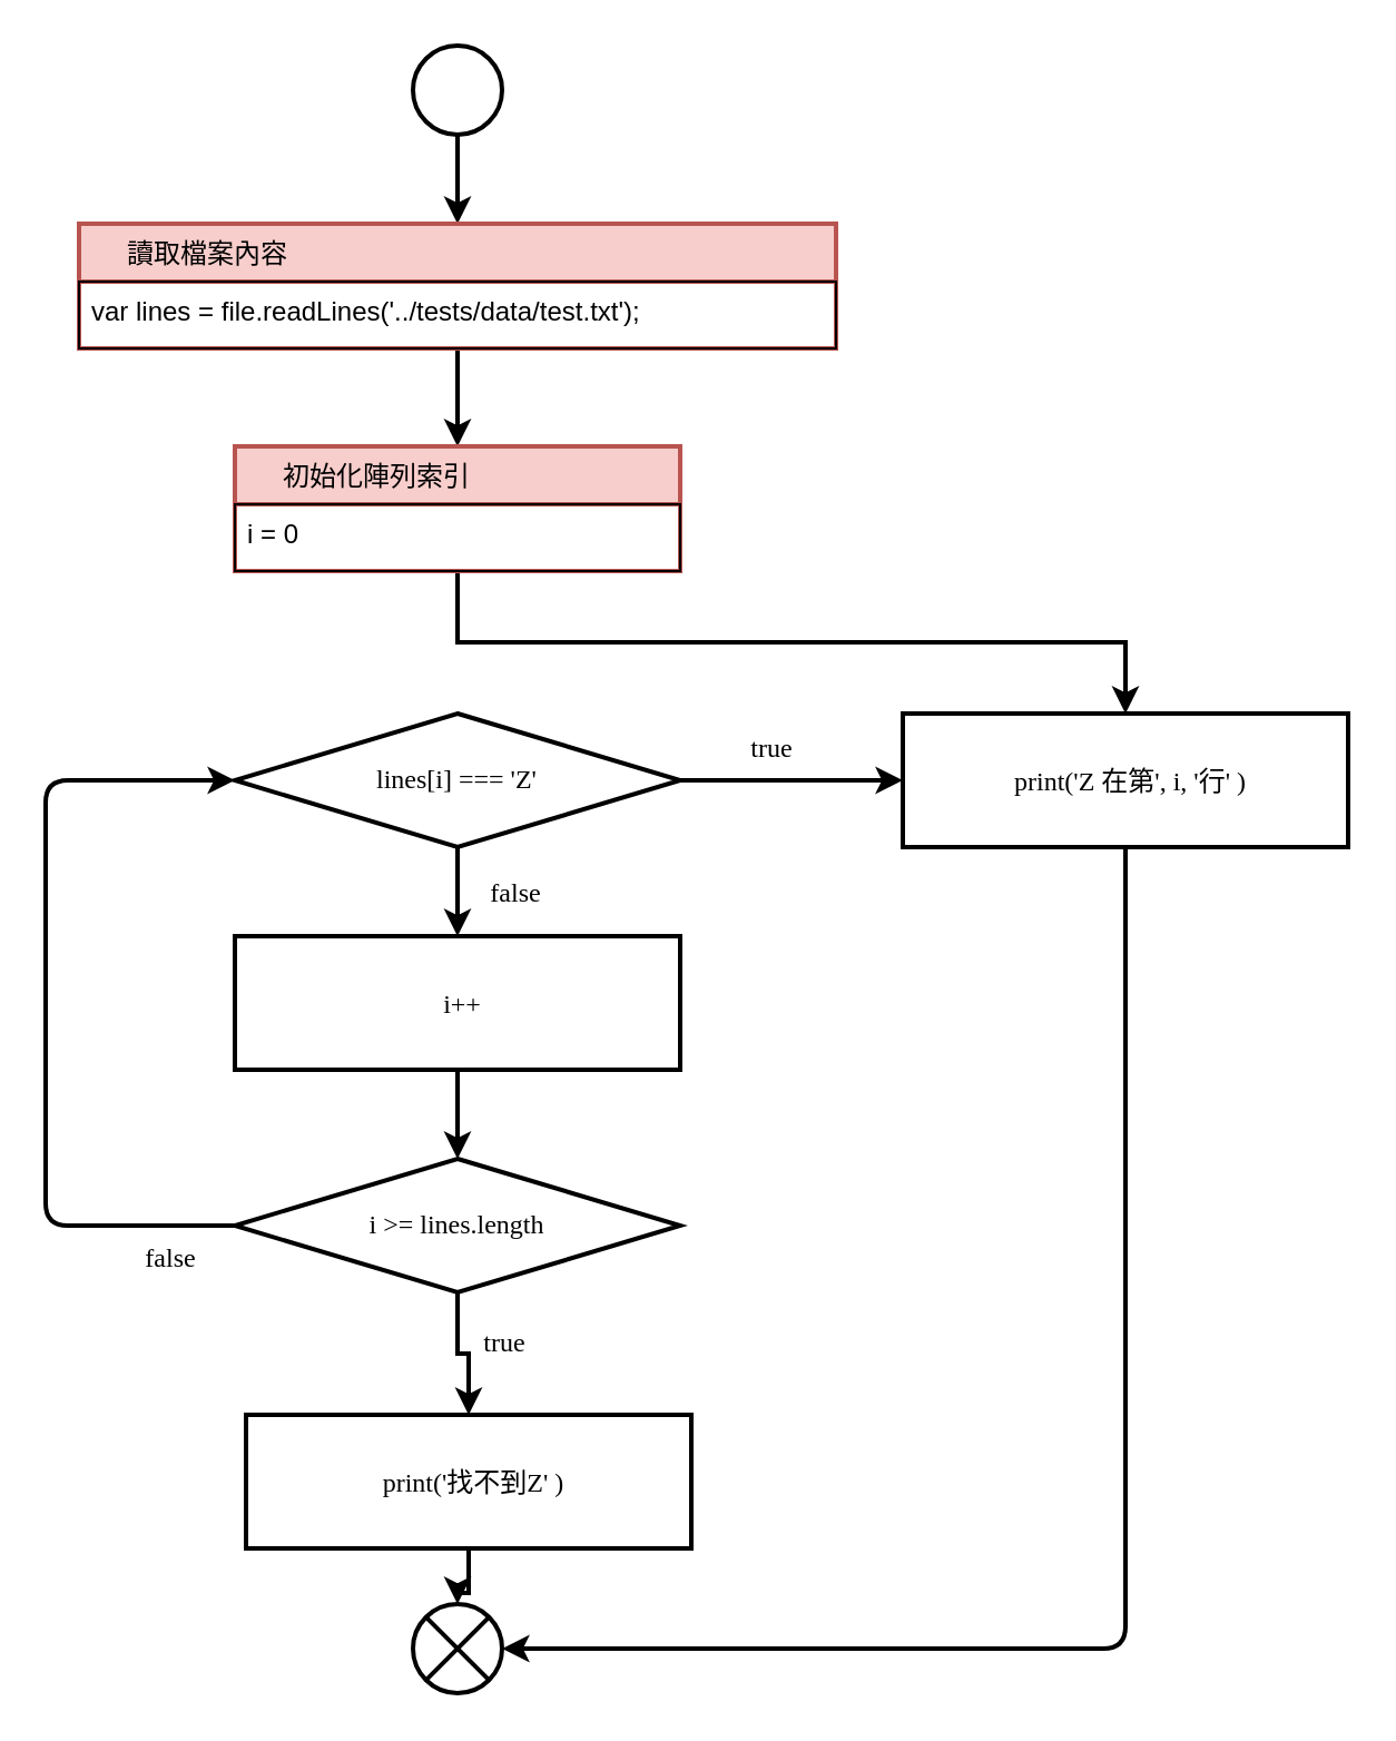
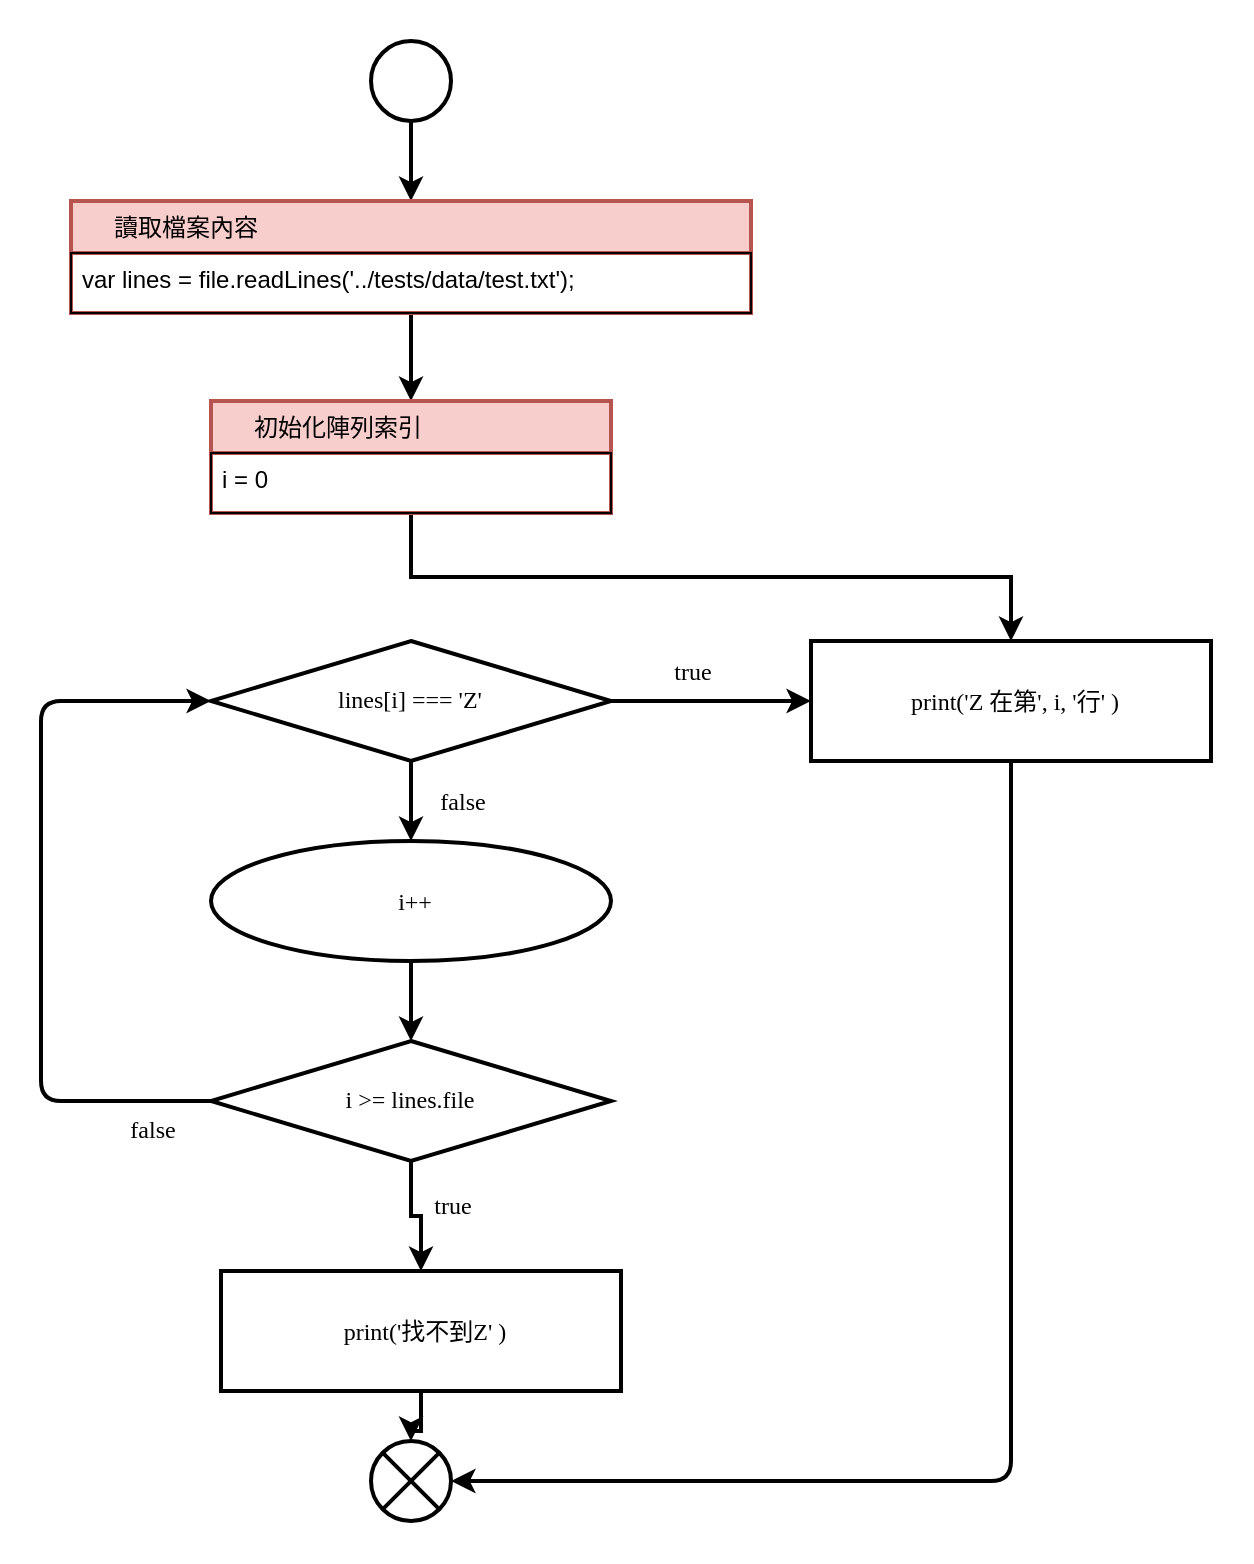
- <mxCell id="14" value="i++" style="fontSize=12;fontStyle=0;sketch=0;rounded=0;fontFamily=Tahoma;align=center;strokeWidth=2;arcSize=7;shadow=0;html=0;spacingLeft=5;verticalAlign=middle;spacingTop=0;spacing=5;" parent="1" vertex="1"><mxGeometry x="105" y="420" width="200" height="60" as="geometry" /></mxCell>
+ <mxCell id="14" value="i++" style="ellipse;fontSize=12;fontStyle=0;sketch=0;fontFamily=Tahoma;align=center;strokeWidth=2;arcSize=7;shadow=0;html=0;spacingLeft=5;verticalAlign=middle;spacingTop=0;spacing=5;" parent="1" vertex="1"><mxGeometry x="105" y="420" width="200" height="60" as="geometry" /></mxCell>
- <mxCell id="19" value="i &amp;gt;= lines.length" style="strokeWidth=2;html=1;shape=mxgraph.flowchart.decision;whiteSpace=wrap;rounded=0;shadow=0;fontFamily=Tahoma;fontSize=12;fontStyle=0" parent="1" vertex="1"><mxGeometry x="105" y="520" width="200" height="60" as="geometry" /></mxCell>
+ <mxCell id="19" value="i &amp;gt;= lines.file" style="strokeWidth=2;html=1;shape=mxgraph.flowchart.decision;whiteSpace=wrap;rounded=0;shadow=0;fontFamily=Tahoma;fontSize=12;fontStyle=0" parent="1" vertex="1"><mxGeometry x="105" y="520" width="200" height="60" as="geometry" /></mxCell>
